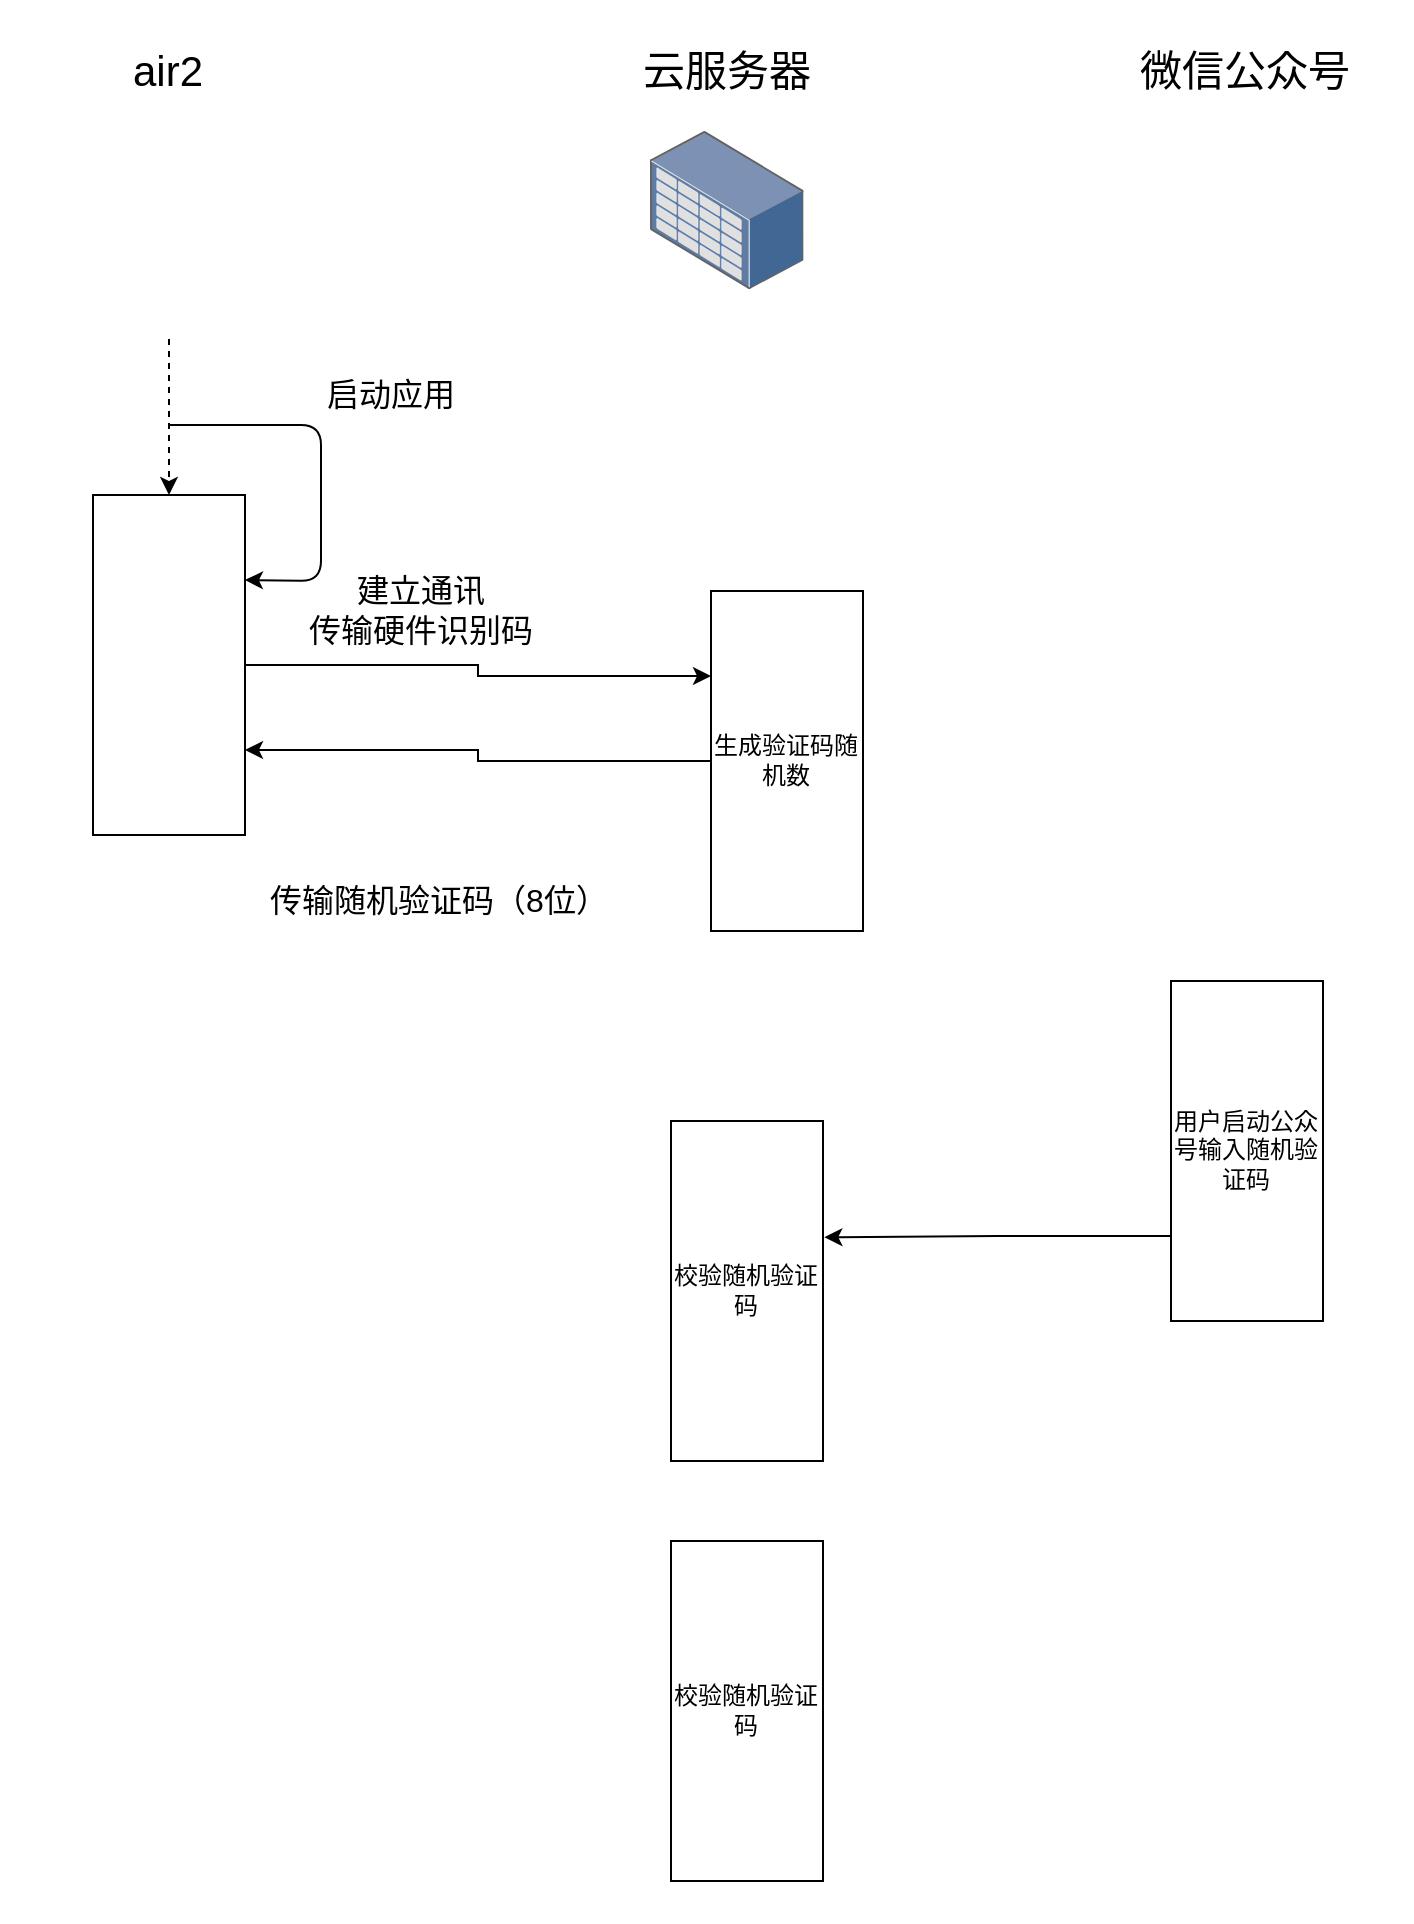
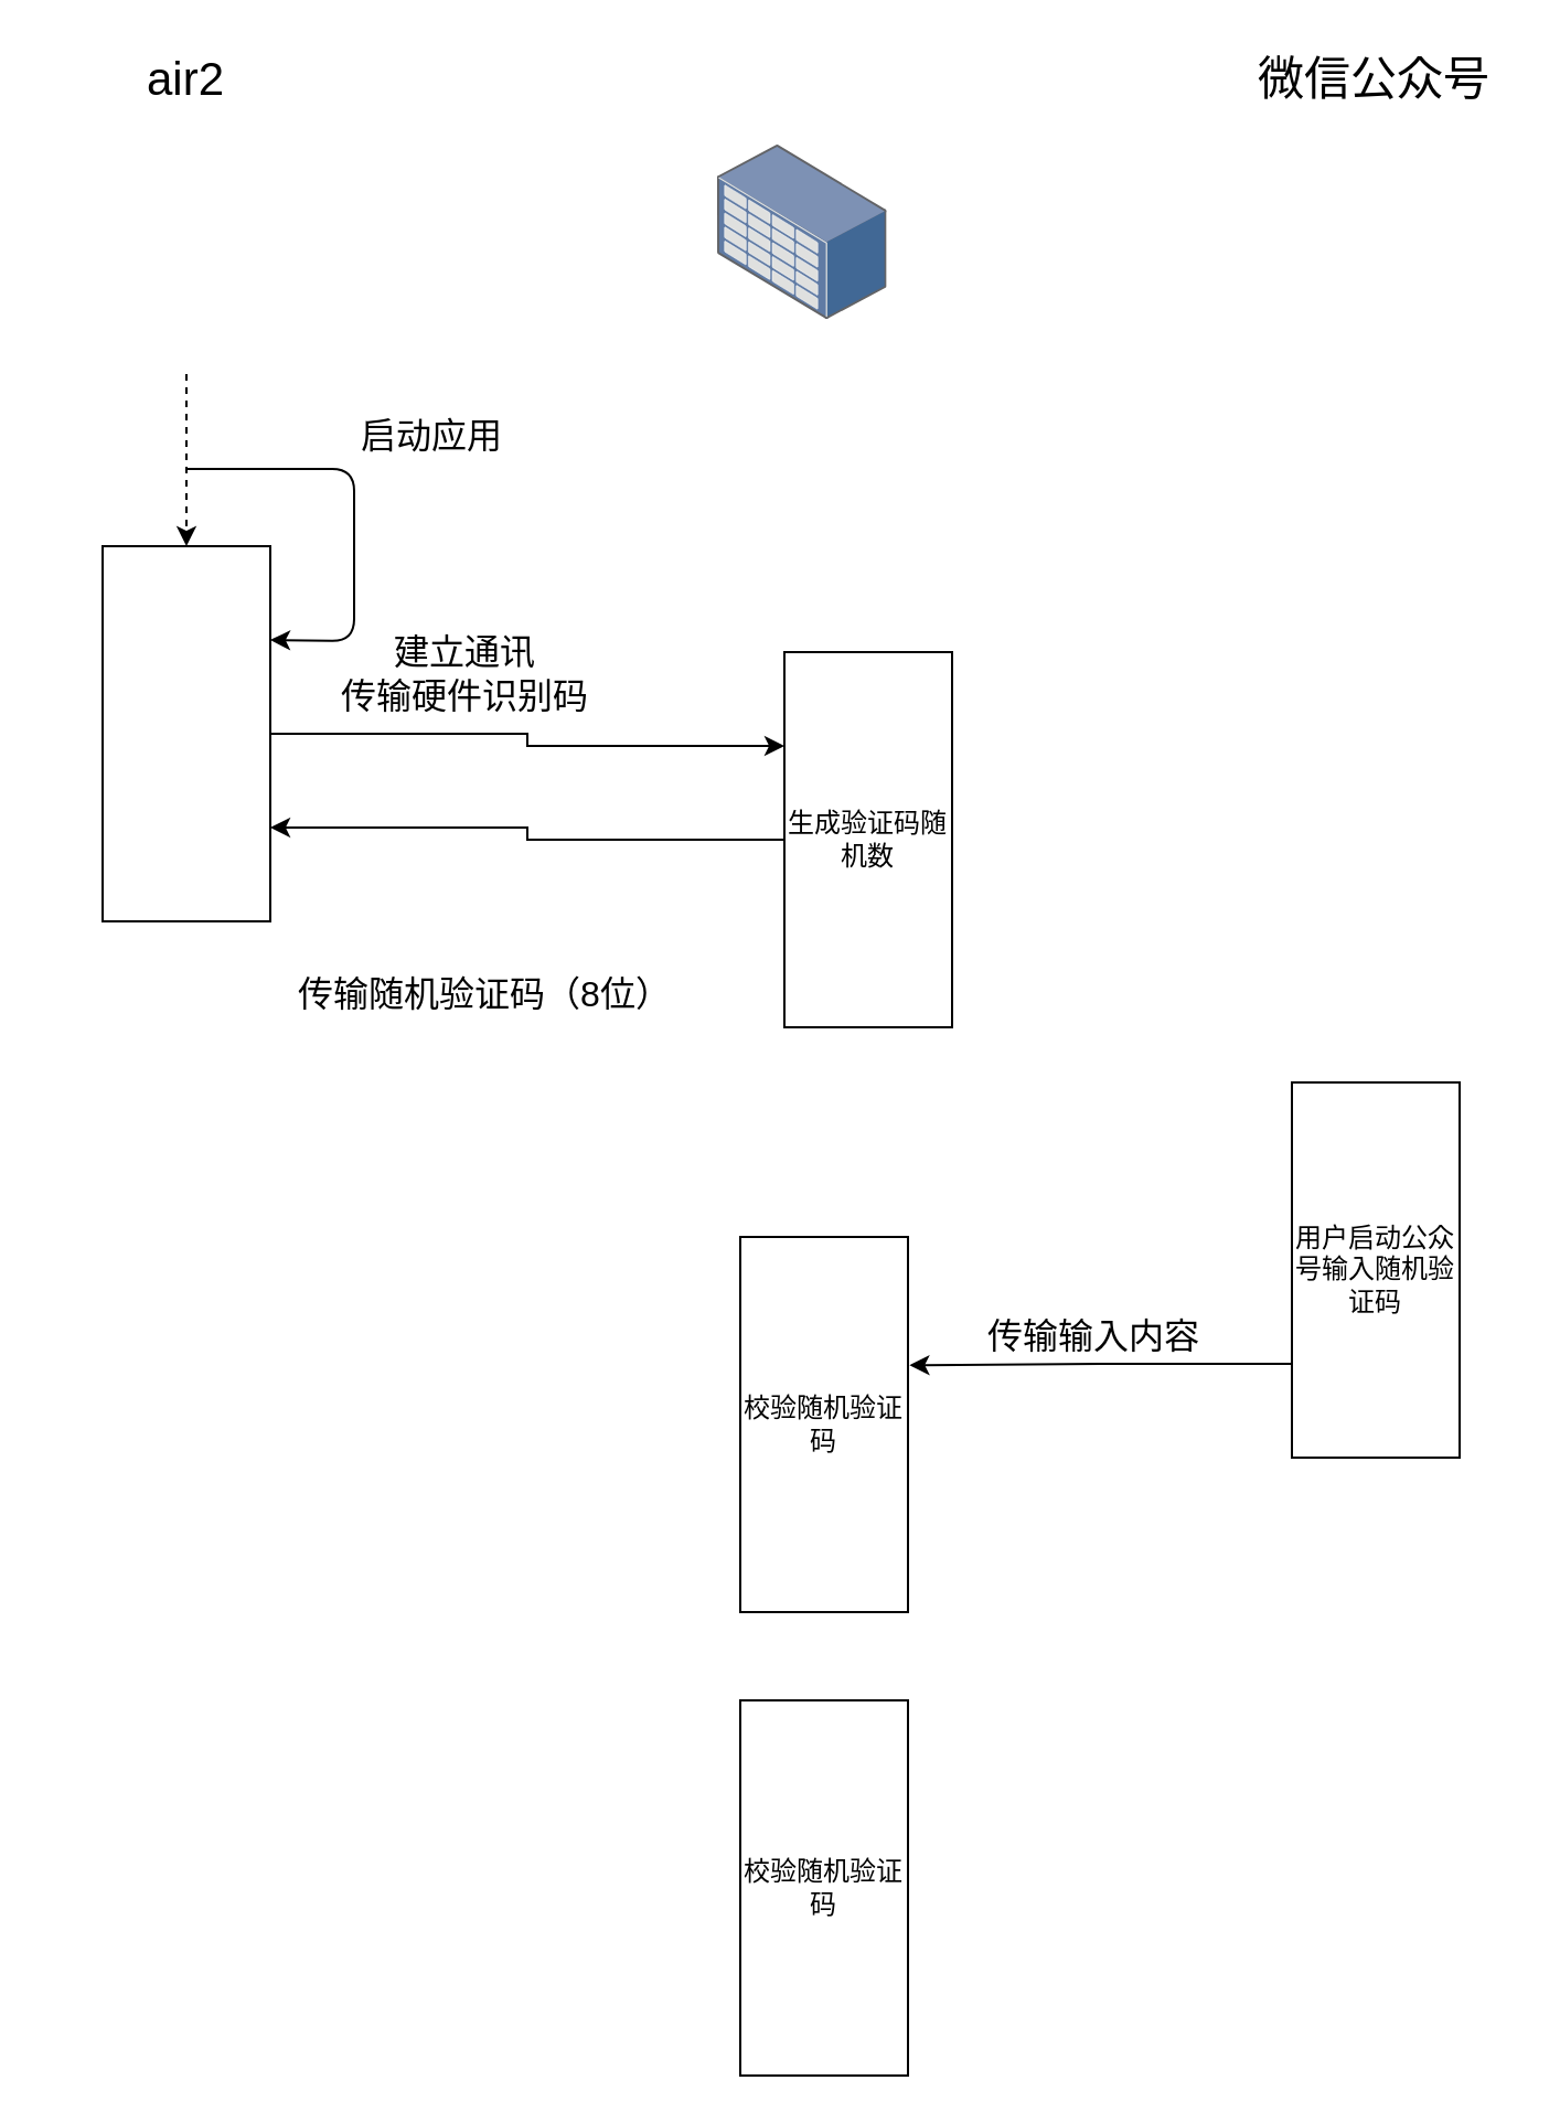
- <mxCell id="7" value="云服务器" style="text;html=1;strokeColor=none;fillColor=none;align=center;verticalAlign=middle;whiteSpace=wrap;rounded=0;fontSize=21;" parent="1" vertex="1"><mxGeometry x="316" y="20" width="95" height="30" as="geometry" /></mxCell>
+ <mxCell id="21" value="&lt;font style=&quot;font-size: 16px;&quot;&gt;传输输入内容&lt;/font&gt;" style="text;html=1;align=center;verticalAlign=middle;resizable=0;points=[];autosize=1;strokeColor=none;fillColor=none;" parent="1" vertex="1"><mxGeometry x="435" y="590" width="120" height="30" as="geometry" /></mxCell>
